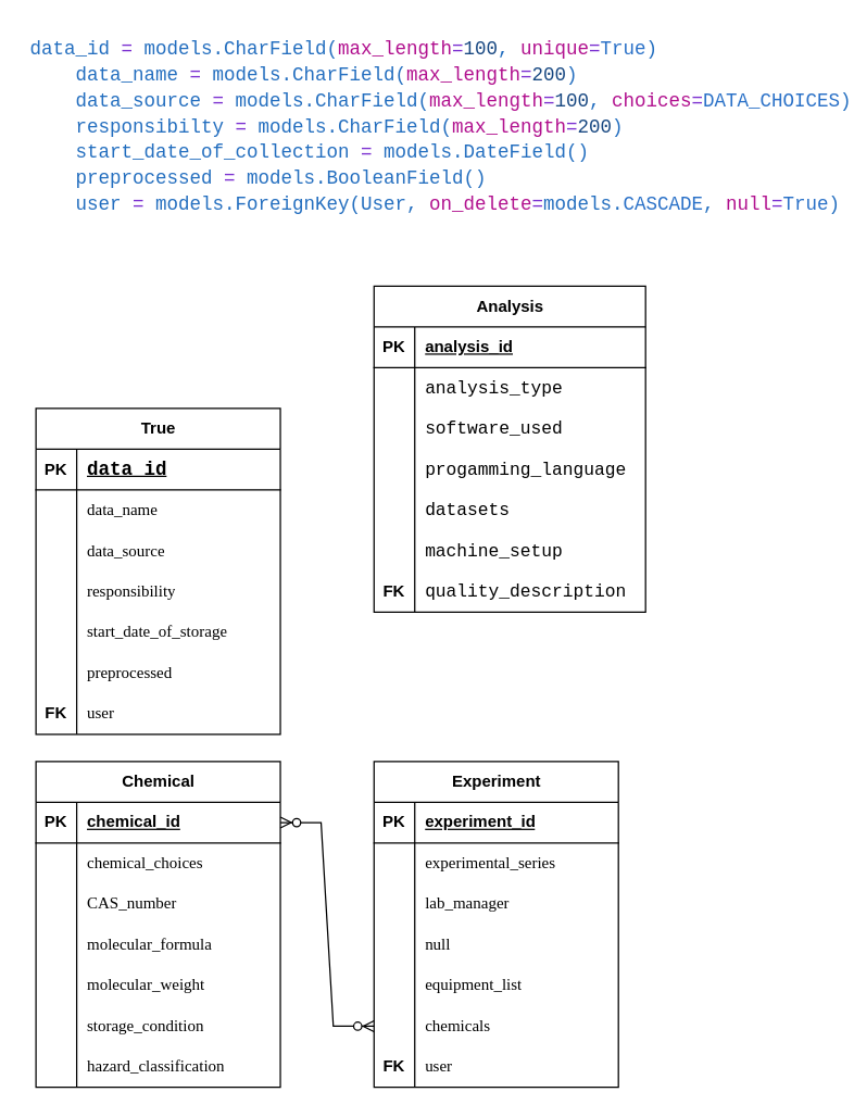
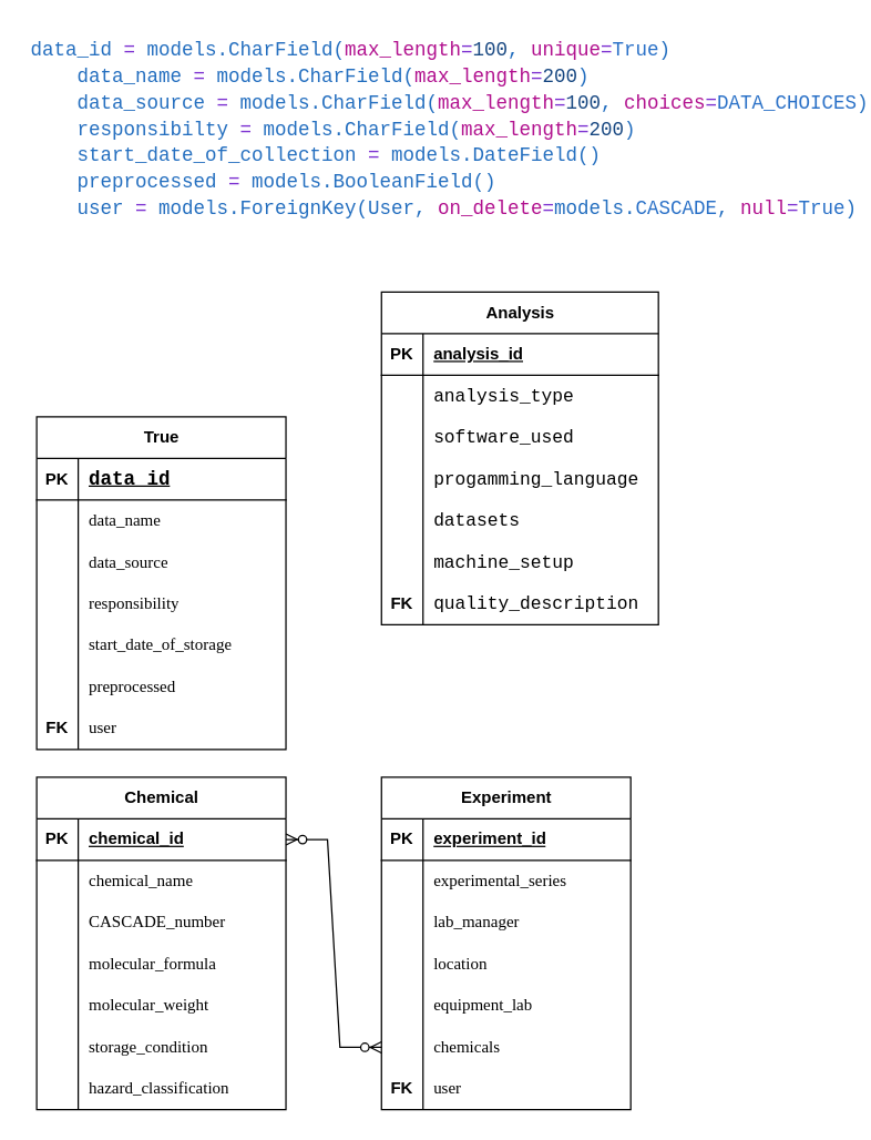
- <mxCell id="8" value="chemical_choices" style="shape=partialRectangle;connectable=0;fillColor=none;top=0;left=0;bottom=0;right=0;align=left;spacingLeft=6;overflow=hidden;whiteSpace=wrap;html=1;fontFamily=Lucida Console;fontSize=12;" parent="6" vertex="1"><mxGeometry x="30" width="150" height="30" as="geometry"><mxRectangle width="150" height="30" as="alternateBounds" /></mxGeometry></mxCell>
+ <mxCell id="8" value="chemical_name" style="shape=partialRectangle;connectable=0;fillColor=none;top=0;left=0;bottom=0;right=0;align=left;spacingLeft=6;overflow=hidden;whiteSpace=wrap;html=1;fontFamily=Lucida Console;fontSize=12;" parent="6" vertex="1"><mxGeometry x="30" width="150" height="30" as="geometry"><mxRectangle width="150" height="30" as="alternateBounds" /></mxGeometry></mxCell>
- <mxCell id="11" value="CAS_number" style="shape=partialRectangle;connectable=0;fillColor=none;top=0;left=0;bottom=0;right=0;align=left;spacingLeft=6;overflow=hidden;whiteSpace=wrap;html=1;fontFamily=Lucida Console;fontSize=12;" parent="9" vertex="1"><mxGeometry x="30" width="150" height="30" as="geometry"><mxRectangle width="150" height="30" as="alternateBounds" /></mxGeometry></mxCell>
+ <mxCell id="11" value="CASCADE_number" style="shape=partialRectangle;connectable=0;fillColor=none;top=0;left=0;bottom=0;right=0;align=left;spacingLeft=6;overflow=hidden;whiteSpace=wrap;html=1;fontFamily=Lucida Console;fontSize=12;" parent="9" vertex="1"><mxGeometry x="30" width="150" height="30" as="geometry"><mxRectangle width="150" height="30" as="alternateBounds" /></mxGeometry></mxCell>
- <mxCell id="36" value="null" style="shape=partialRectangle;connectable=0;fillColor=none;top=0;left=0;bottom=0;right=0;align=left;spacingLeft=6;overflow=hidden;whiteSpace=wrap;html=1;fontFamily=Lucida Console;fontSize=12;" parent="34" vertex="1"><mxGeometry x="30" width="150" height="30" as="geometry"><mxRectangle width="150" height="30" as="alternateBounds" /></mxGeometry></mxCell>
+ <mxCell id="36" value="location" style="shape=partialRectangle;connectable=0;fillColor=none;top=0;left=0;bottom=0;right=0;align=left;spacingLeft=6;overflow=hidden;whiteSpace=wrap;html=1;fontFamily=Lucida Console;fontSize=12;" parent="34" vertex="1"><mxGeometry x="30" width="150" height="30" as="geometry"><mxRectangle width="150" height="30" as="alternateBounds" /></mxGeometry></mxCell>
- <mxCell id="39" value="equipment_list" style="shape=partialRectangle;connectable=0;fillColor=none;top=0;left=0;bottom=0;right=0;align=left;spacingLeft=6;overflow=hidden;whiteSpace=wrap;html=1;fontFamily=Lucida Console;fontSize=12;" parent="37" vertex="1"><mxGeometry x="30" width="150" height="30" as="geometry"><mxRectangle width="150" height="30" as="alternateBounds" /></mxGeometry></mxCell>
+ <mxCell id="39" value="equipment_lab" style="shape=partialRectangle;connectable=0;fillColor=none;top=0;left=0;bottom=0;right=0;align=left;spacingLeft=6;overflow=hidden;whiteSpace=wrap;html=1;fontFamily=Lucida Console;fontSize=12;" parent="37" vertex="1"><mxGeometry x="30" width="150" height="30" as="geometry"><mxRectangle width="150" height="30" as="alternateBounds" /></mxGeometry></mxCell>
